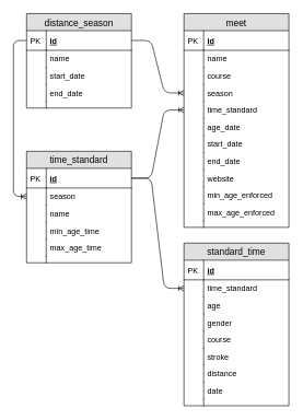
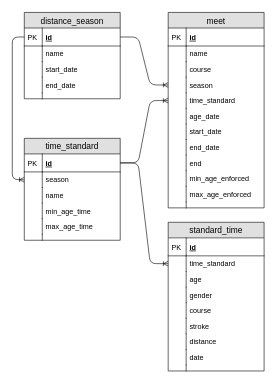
- <mxCell id="62" value="website" style="shape=partialRectangle;top=0;left=0;right=0;bottom=0;align=left;verticalAlign=top;fillColor=none;spacingLeft=34;spacingRight=4;overflow=hidden;rotatable=0;points=[[0,0.5],[1,0.5]];portConstraint=eastwest;dropTarget=0;fontSize=12;" vertex="1" parent="45"><mxGeometry y="238" width="160" height="26" as="geometry" /></mxCell>
+ <mxCell id="62" value="end" style="shape=partialRectangle;top=0;left=0;right=0;bottom=0;align=left;verticalAlign=top;fillColor=none;spacingLeft=34;spacingRight=4;overflow=hidden;rotatable=0;points=[[0,0.5],[1,0.5]];portConstraint=eastwest;dropTarget=0;fontSize=12;" vertex="1" parent="45"><mxGeometry y="238" width="160" height="26" as="geometry" /></mxCell>
